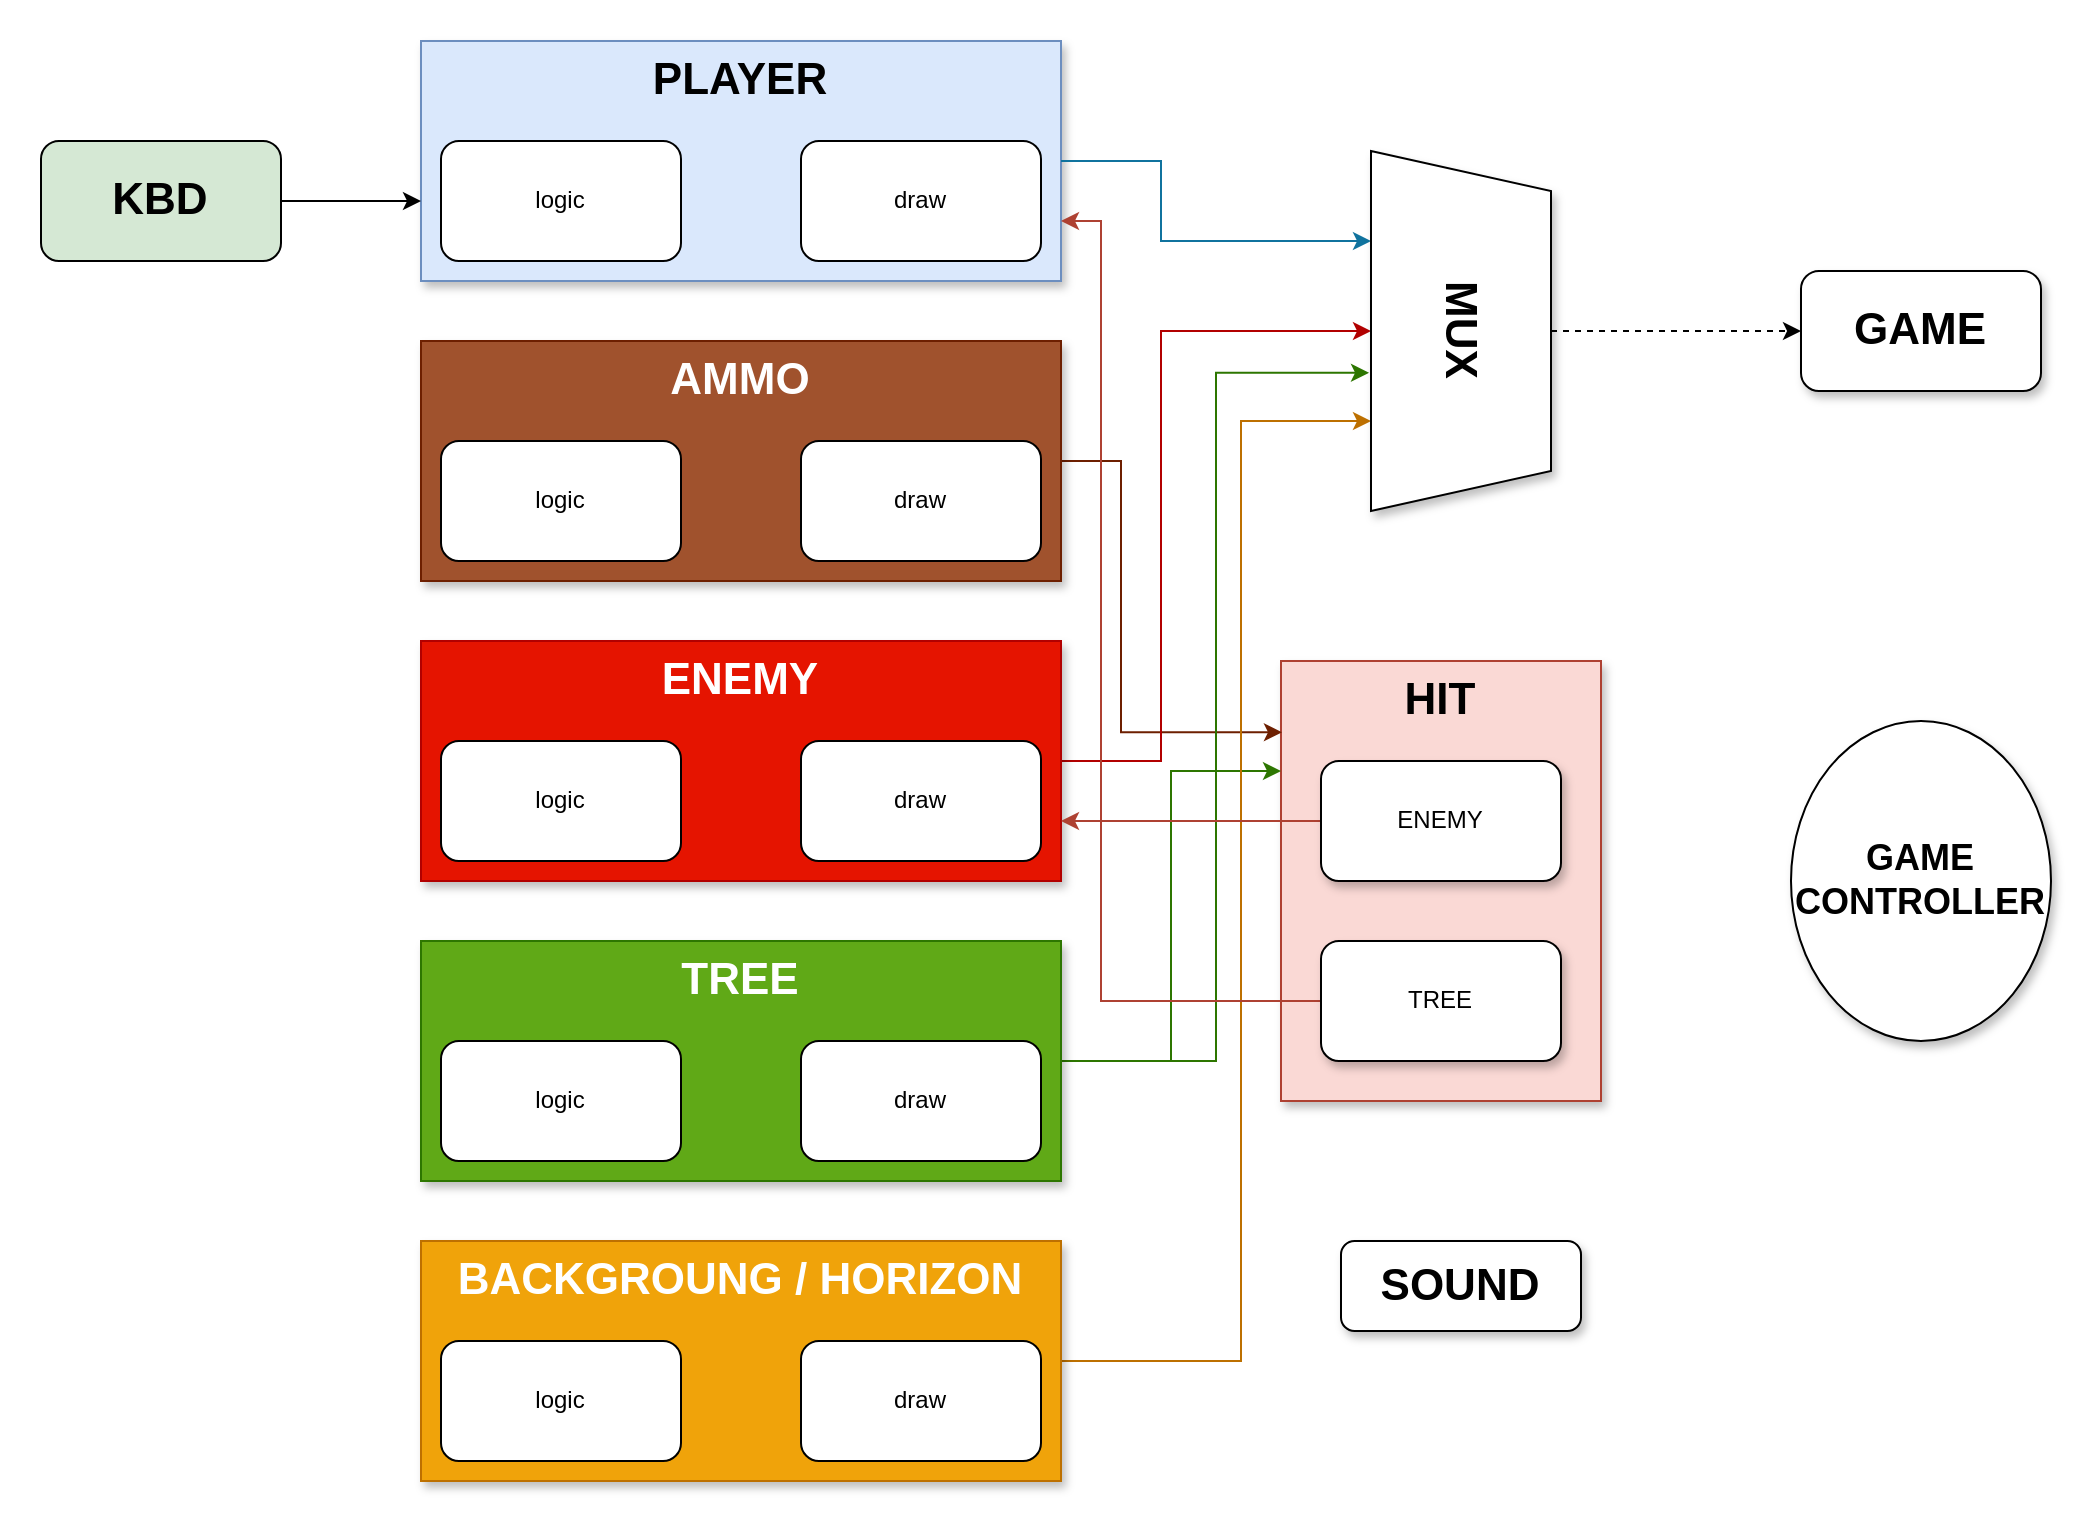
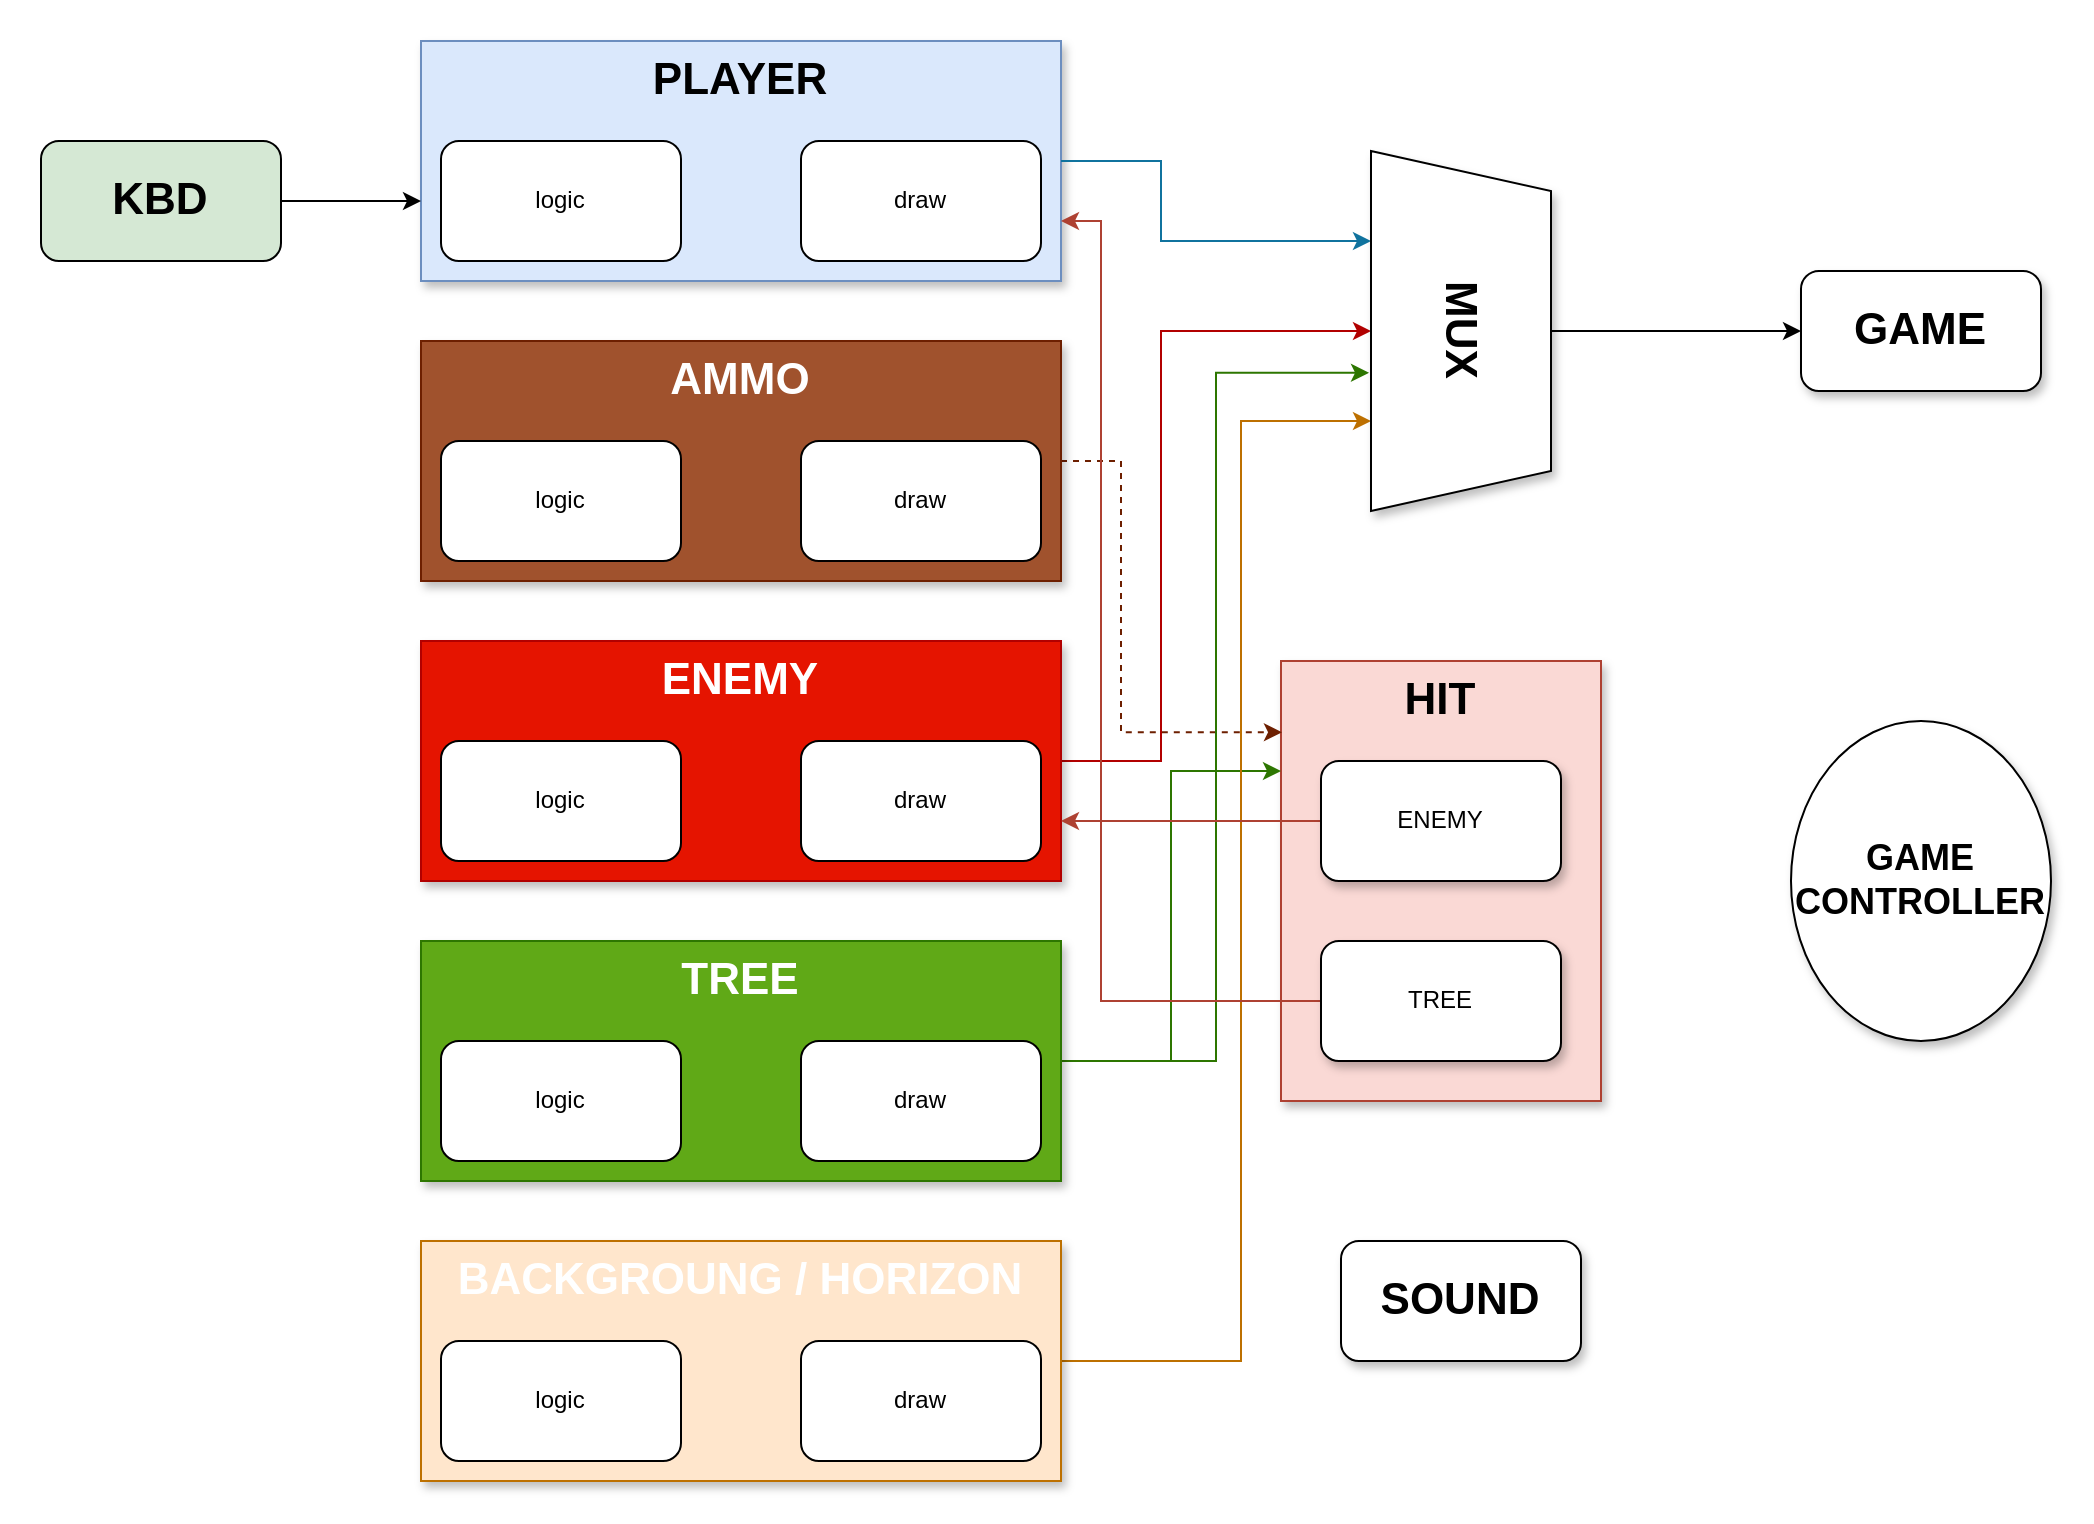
- <mxCell id="26" style="edgeStyle=orthogonalEdgeStyle;rounded=0;orthogonalLoop=1;jettySize=auto;html=1;entryX=0;entryY=0.5;entryDx=0;entryDy=0;dashed=1;" edge="1" parent="1" source="27" target="28"><mxGeometry relative="1" as="geometry" /></mxCell>
+ <mxCell id="26" style="edgeStyle=orthogonalEdgeStyle;rounded=0;orthogonalLoop=1;jettySize=auto;html=1;entryX=0;entryY=0.5;entryDx=0;entryDy=0;" edge="1" parent="1" source="27" target="28"><mxGeometry relative="1" as="geometry" /></mxCell>
- <mxCell id="8" style="edgeStyle=orthogonalEdgeStyle;rounded=0;orthogonalLoop=1;jettySize=auto;html=1;entryX=0.003;entryY=0.162;entryDx=0;entryDy=0;entryPerimeter=0;fillColor=#a0522d;strokeColor=#6D1F00;" edge="1" parent="1" source="9" target="2"><mxGeometry relative="1" as="geometry"><Array as="points"><mxPoint x="560" y="230" /><mxPoint x="560" y="366" /></Array></mxGeometry></mxCell>
+ <mxCell id="8" style="edgeStyle=orthogonalEdgeStyle;rounded=0;orthogonalLoop=1;jettySize=auto;html=1;entryX=0.003;entryY=0.162;entryDx=0;entryDy=0;entryPerimeter=0;fillColor=#a0522d;strokeColor=#6D1F00;dashed=1;" edge="1" parent="1" source="9" target="2"><mxGeometry relative="1" as="geometry"><Array as="points"><mxPoint x="560" y="230" /><mxPoint x="560" y="366" /></Array></mxGeometry></mxCell>
- <mxCell id="33" value="&lt;b&gt;&lt;font style=&quot;font-size: 22px&quot;&gt;SOUND&lt;/font&gt;&lt;/b&gt;" style="rounded=1;whiteSpace=wrap;html=1;shadow=1;strokeColor=#000000;fillColor=#ffffff;gradientColor=none;" vertex="1" parent="1"><mxGeometry x="670" y="620" width="120" height="45" as="geometry" /></mxCell>
+ <mxCell id="33" value="&lt;b&gt;&lt;font style=&quot;font-size: 22px&quot;&gt;SOUND&lt;/font&gt;&lt;/b&gt;" style="rounded=1;whiteSpace=wrap;html=1;shadow=1;strokeColor=#000000;fillColor=#ffffff;gradientColor=none;" vertex="1" parent="1"><mxGeometry x="670" y="620" width="120" height="60" as="geometry" /></mxCell>
- <mxCell id="22" value="&lt;b&gt;&lt;font style=&quot;font-size: 22px&quot;&gt;BACKGROUNG / HORIZON&lt;/font&gt;&lt;/b&gt;" style="rounded=0;whiteSpace=wrap;html=1;shadow=1;fillColor=#f0a30a;strokeColor=#BD7000;verticalAlign=top;fontColor=#ffffff;" vertex="1" parent="1"><mxGeometry x="210" y="620" width="320" height="120" as="geometry" /></mxCell>
+ <mxCell id="22" value="&lt;b&gt;&lt;font style=&quot;font-size: 22px&quot;&gt;BACKGROUNG / HORIZON&lt;/font&gt;&lt;/b&gt;" style="rounded=0;whiteSpace=wrap;html=1;shadow=1;fillColor=#ffe6cc;strokeColor=#BD7000;verticalAlign=top;fontColor=#ffffff;" vertex="1" parent="1"><mxGeometry x="210" y="620" width="320" height="120" as="geometry" /></mxCell>
